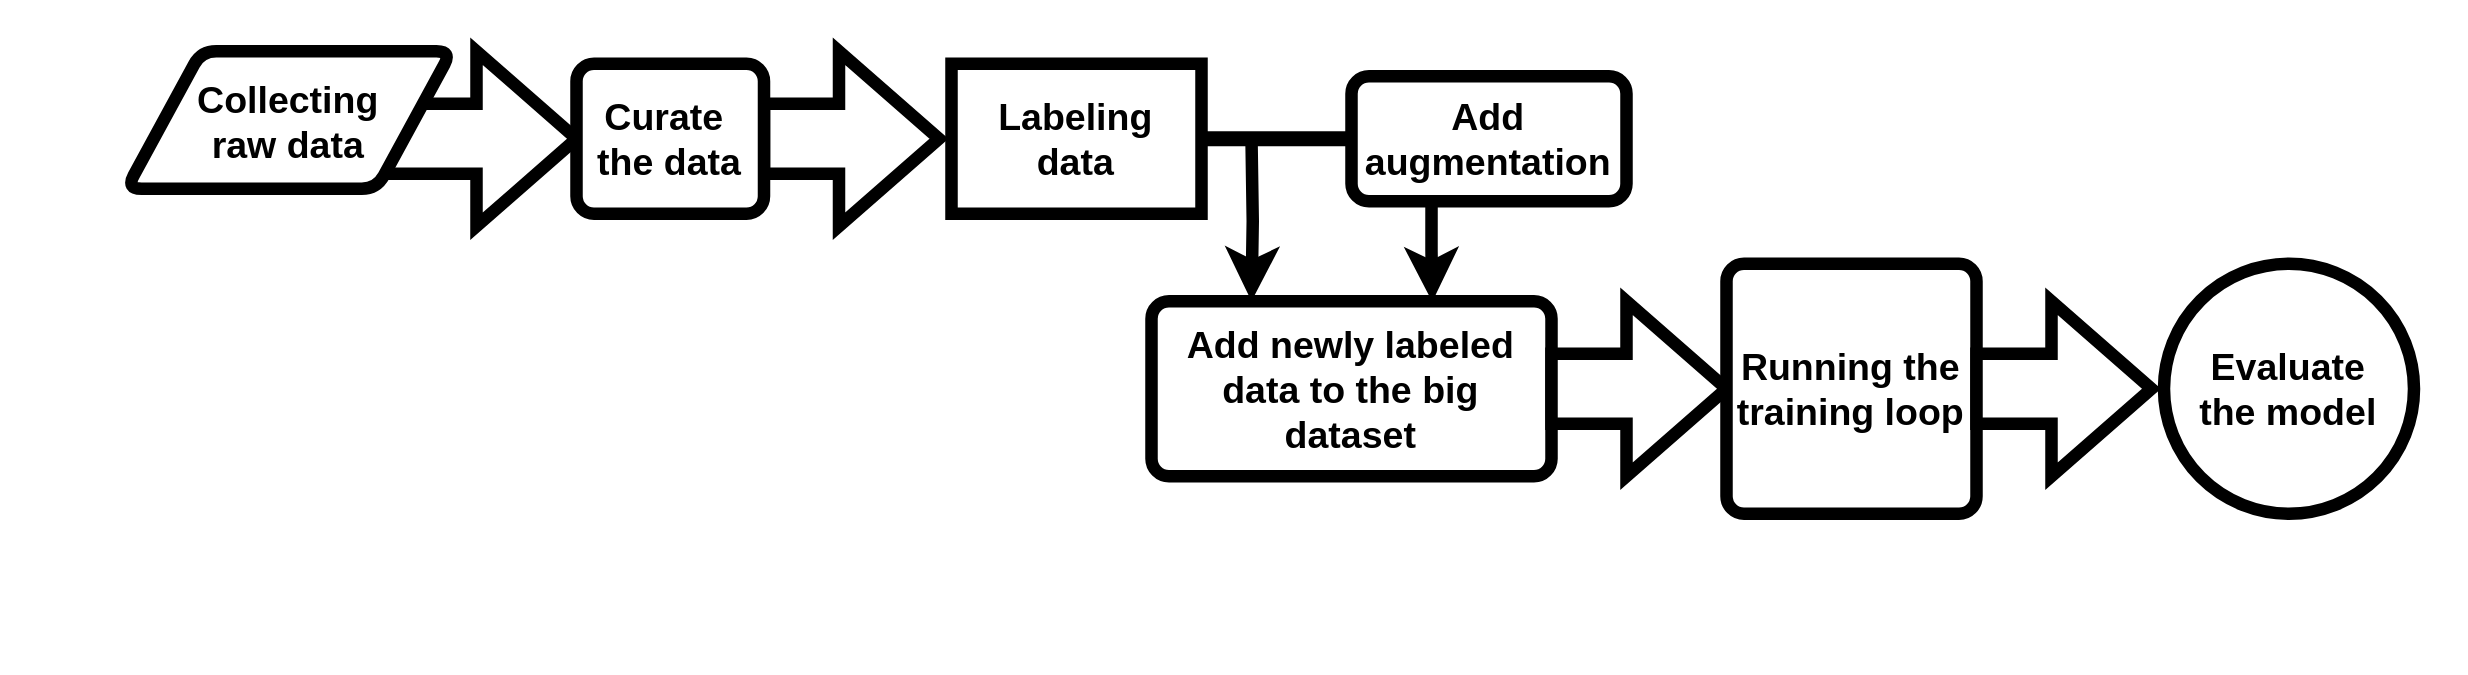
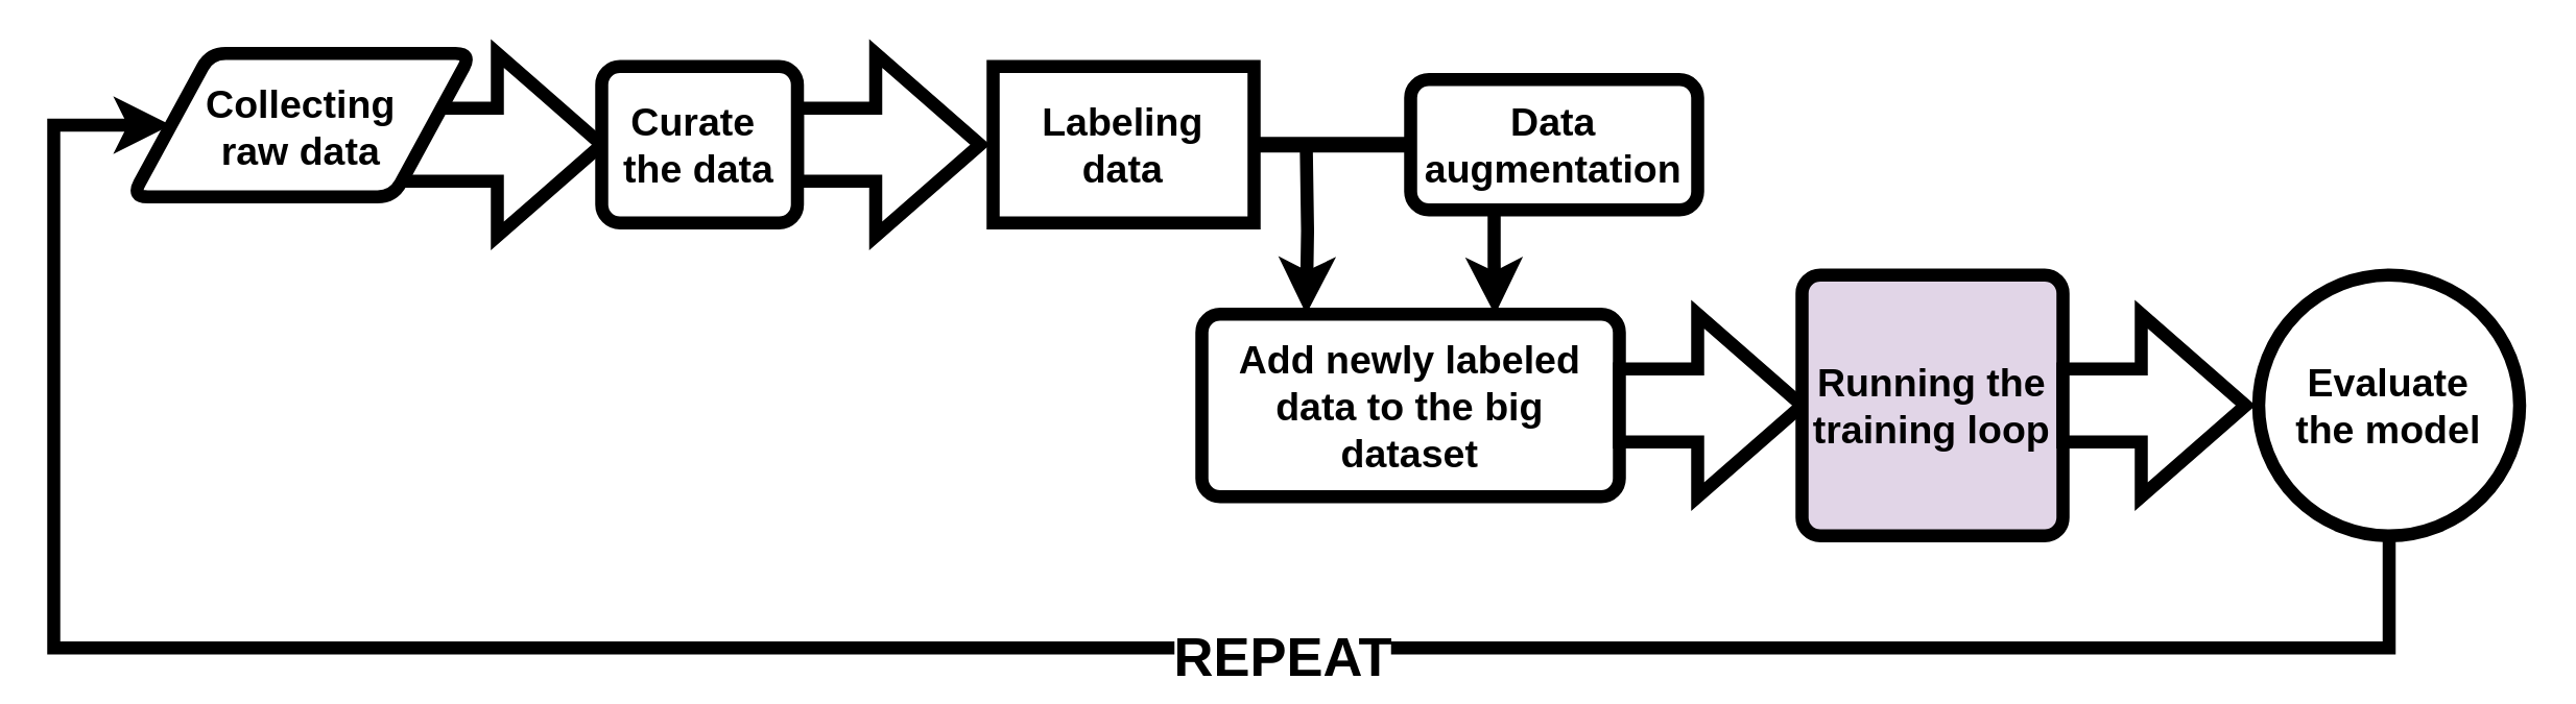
- <mxCell id="7" value="Add augmentation" style="rounded=1;whiteSpace=wrap;html=1;absoluteArcSize=1;arcSize=14;strokeWidth=5;fontStyle=1;fontSize=15;" parent="1" vertex="1"><mxGeometry x="540" y="30" width="110" height="50" as="geometry" /></mxCell>
+ <mxCell id="7" value="Data augmentation" style="rounded=1;whiteSpace=wrap;html=1;absoluteArcSize=1;arcSize=14;strokeWidth=5;fontStyle=1;fontSize=15;" parent="1" vertex="1"><mxGeometry x="540" y="30" width="110" height="50" as="geometry" /></mxCell>
- <mxCell id="12" value="Running the training loop" style="rounded=1;whiteSpace=wrap;html=1;absoluteArcSize=1;arcSize=14;strokeWidth=5;fontStyle=1;fontSize=15;" parent="1" vertex="1"><mxGeometry x="690" y="105" width="100" height="100" as="geometry" /></mxCell>
+ <mxCell id="12" value="Running the training loop" style="rounded=1;whiteSpace=wrap;html=1;absoluteArcSize=1;arcSize=14;strokeWidth=5;fontStyle=1;fontSize=15;fillColor=#e1d5e7;" parent="1" vertex="1"><mxGeometry x="690" y="105" width="100" height="100" as="geometry" /></mxCell>
+ <mxCell id="14" style="edgeStyle=orthogonalEdgeStyle;rounded=0;orthogonalLoop=1;jettySize=auto;html=1;fontStyle=1;fontSize=15;strokeWidth=5;entryX=0;entryY=0.5;entryDx=0;entryDy=0;exitX=0.5;exitY=1;exitDx=0;exitDy=0;" parent="1" source="16" target="4" edge="1"><mxGeometry relative="1" as="geometry"><Array as="points"><mxPoint x="915" y="248" /><mxPoint x="20" y="248" /><mxPoint x="20" y="47" /></Array><mxPoint x="1105" y="192.52" as="sourcePoint" /><mxPoint x="64.95" y="75.02" as="targetPoint" /></mxGeometry></mxCell>
+ <mxCell id="15" value="&lt;font&gt;REPEAT&lt;/font&gt;" style="edgeLabel;html=1;align=center;verticalAlign=middle;resizable=0;points=[];fontStyle=1;fontSize=21;" parent="14" vertex="1" connectable="0"><mxGeometry x="0.019" y="2" relative="1" as="geometry"><mxPoint x="135" as="offset" /></mxGeometry></mxCell>
